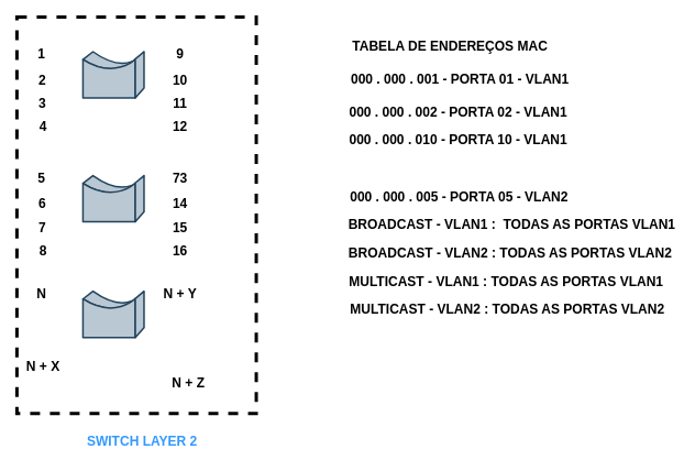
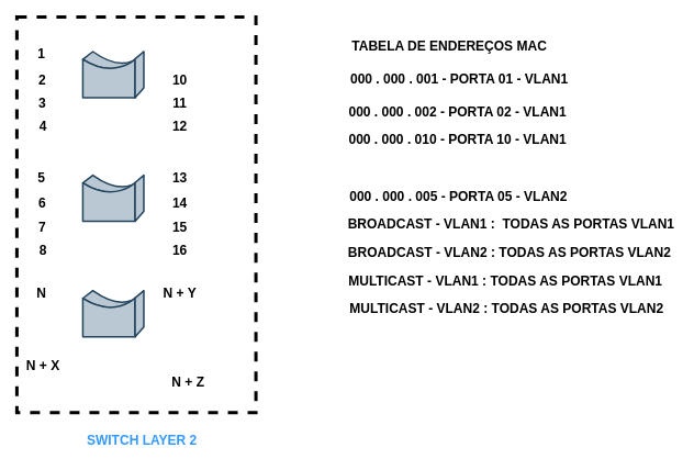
- <mxCell id="8" value="9" style="text;html=1;strokeColor=none;fillColor=none;align=center;verticalAlign=middle;whiteSpace=wrap;rounded=0;fontSize=16;fontStyle=1" vertex="1" parent="1"><mxGeometry x="188" y="50" width="60" height="30" as="geometry" /></mxCell>
- <mxCell id="23" value="73" style="text;html=1;strokeColor=none;fillColor=none;align=center;verticalAlign=middle;whiteSpace=wrap;rounded=0;fontSize=16;fontStyle=1" vertex="1" parent="1"><mxGeometry x="188" y="200" width="60" height="30" as="geometry" /></mxCell>
+ <mxCell id="23" value="13" style="text;html=1;strokeColor=none;fillColor=none;align=center;verticalAlign=middle;whiteSpace=wrap;rounded=0;fontSize=16;fontStyle=1" vertex="1" parent="1"><mxGeometry x="188" y="200" width="60" height="30" as="geometry" /></mxCell>
